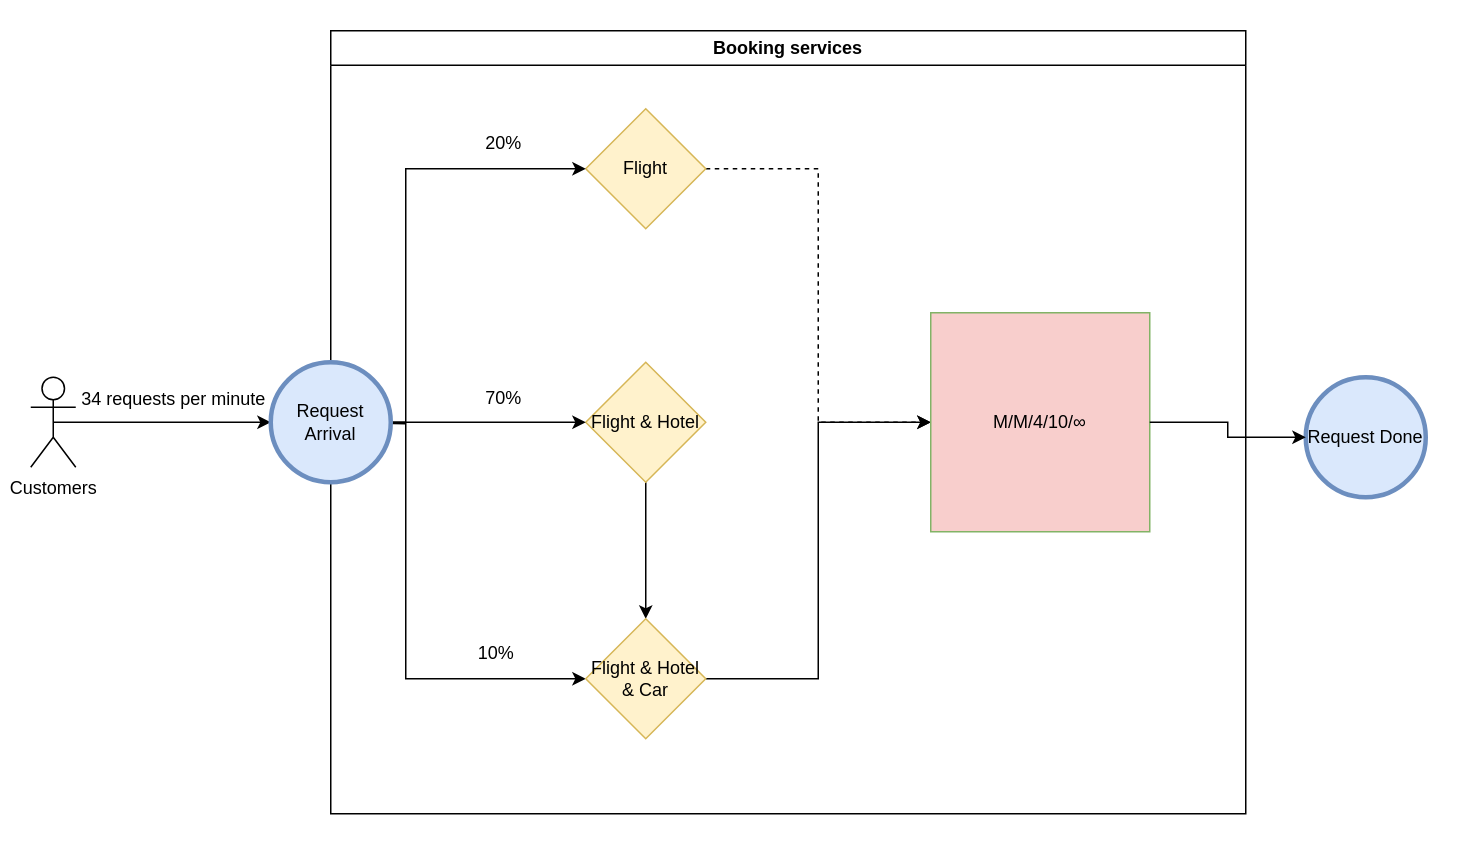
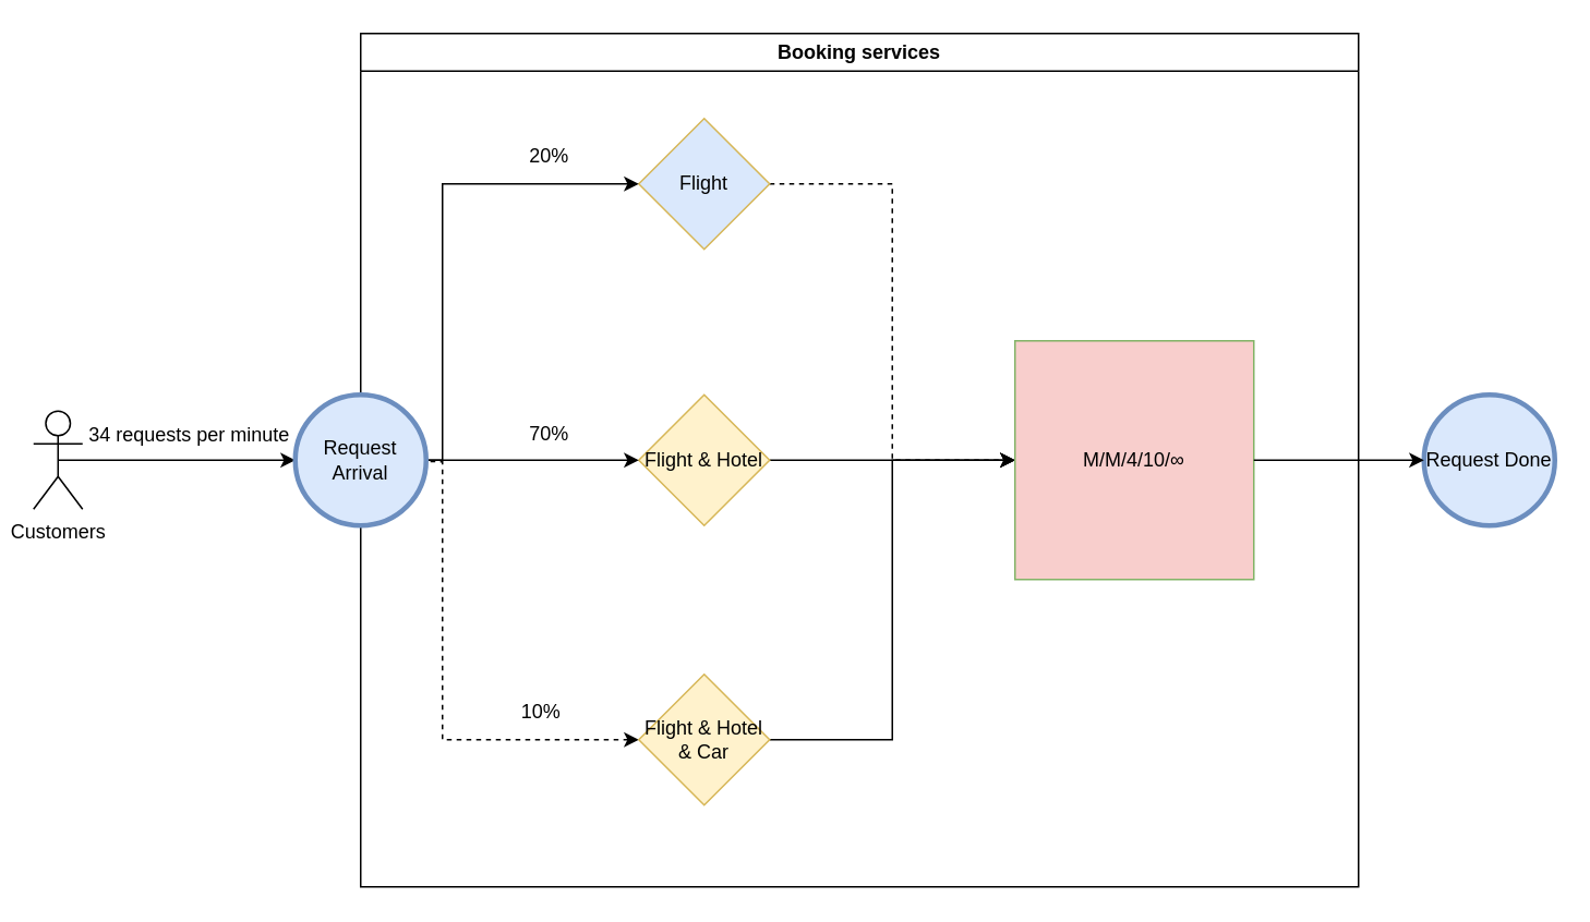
- <mxCell id="7" value="Flight" style="rhombus;whiteSpace=wrap;html=1;fillColor=#fff2cc;strokeColor=#d6b656;" vertex="1" parent="5"><mxGeometry x="170" y="52" width="80" height="80" as="geometry" /></mxCell>
+ <mxCell id="7" value="Flight" style="rhombus;whiteSpace=wrap;html=1;fillColor=#dae8fc;strokeColor=#d6b656;" vertex="1" parent="5"><mxGeometry x="170" y="52" width="80" height="80" as="geometry" /></mxCell>
- <mxCell id="19" value="Request Done" style="ellipse;whiteSpace=wrap;html=1;fillColor=#dae8fc;strokeColor=#6c8ebf;strokeWidth=3;" vertex="1" parent="1"><mxGeometry x="870" y="251" width="80" height="80" as="geometry" /></mxCell>
+ <mxCell id="19" value="Request Done" style="ellipse;whiteSpace=wrap;html=1;fillColor=#dae8fc;strokeColor=#6c8ebf;strokeWidth=3;" vertex="1" parent="1"><mxGeometry x="870" y="241" width="80" height="80" as="geometry" /></mxCell>
- <mxCell id="9" style="edgeStyle=orthogonalEdgeStyle;rounded=0;orthogonalLoop=1;jettySize=auto;html=1;" edge="1" parent="5" source="10" target="13"><mxGeometry relative="1" as="geometry" /></mxCell>
+ <mxCell id="9" style="edgeStyle=orthogonalEdgeStyle;rounded=0;orthogonalLoop=1;jettySize=auto;html=1;" edge="1" parent="5" source="10" target="17"><mxGeometry relative="1" as="geometry" /></mxCell>
- <mxCell id="11" style="edgeStyle=orthogonalEdgeStyle;rounded=0;orthogonalLoop=1;jettySize=auto;html=1;entryX=0;entryY=0.5;entryDx=0;entryDy=0;startArrow=classic;startFill=1;exitX=0;exitY=0.5;exitDx=0;exitDy=0;endArrow=none;endFill=0;" edge="1" parent="5" source="13" target="5"><mxGeometry relative="1" as="geometry"><mxPoint x="100" y="453" as="sourcePoint" /><mxPoint x="-70" y="282" as="targetPoint" /><Array as="points"><mxPoint x="50" y="432" /><mxPoint x="50" y="262" /></Array></mxGeometry></mxCell>
+ <mxCell id="11" style="edgeStyle=orthogonalEdgeStyle;rounded=0;orthogonalLoop=1;jettySize=auto;html=1;entryX=0;entryY=0.5;entryDx=0;entryDy=0;startArrow=classic;startFill=1;exitX=0;exitY=0.5;exitDx=0;exitDy=0;endArrow=none;endFill=0;dashed=1;" edge="1" parent="5" source="13" target="5"><mxGeometry relative="1" as="geometry"><mxPoint x="100" y="453" as="sourcePoint" /><mxPoint x="-70" y="282" as="targetPoint" /><Array as="points"><mxPoint x="50" y="432" /><mxPoint x="50" y="262" /></Array></mxGeometry></mxCell>
